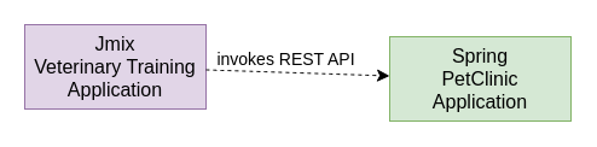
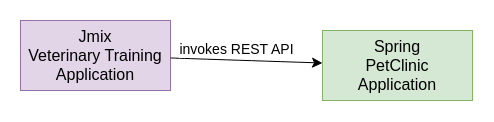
- <mxCell id="4" value="" style="endArrow=classic;html=1;rounded=0;fontSize=12;startSize=8;endSize=8;curved=1;dashed=1;" edge="1" parent="1" source="2" target="3"><mxGeometry width="50" height="50" relative="1" as="geometry"><mxPoint x="193" y="221" as="sourcePoint" /><mxPoint x="243" y="171" as="targetPoint" /></mxGeometry></mxCell>
+ <mxCell id="4" value="" style="endArrow=classic;html=1;rounded=0;fontSize=12;startSize=8;endSize=8;curved=1;" edge="1" parent="1" source="2" target="3"><mxGeometry width="50" height="50" relative="1" as="geometry"><mxPoint x="193" y="221" as="sourcePoint" /><mxPoint x="243" y="171" as="targetPoint" /></mxGeometry></mxCell>
